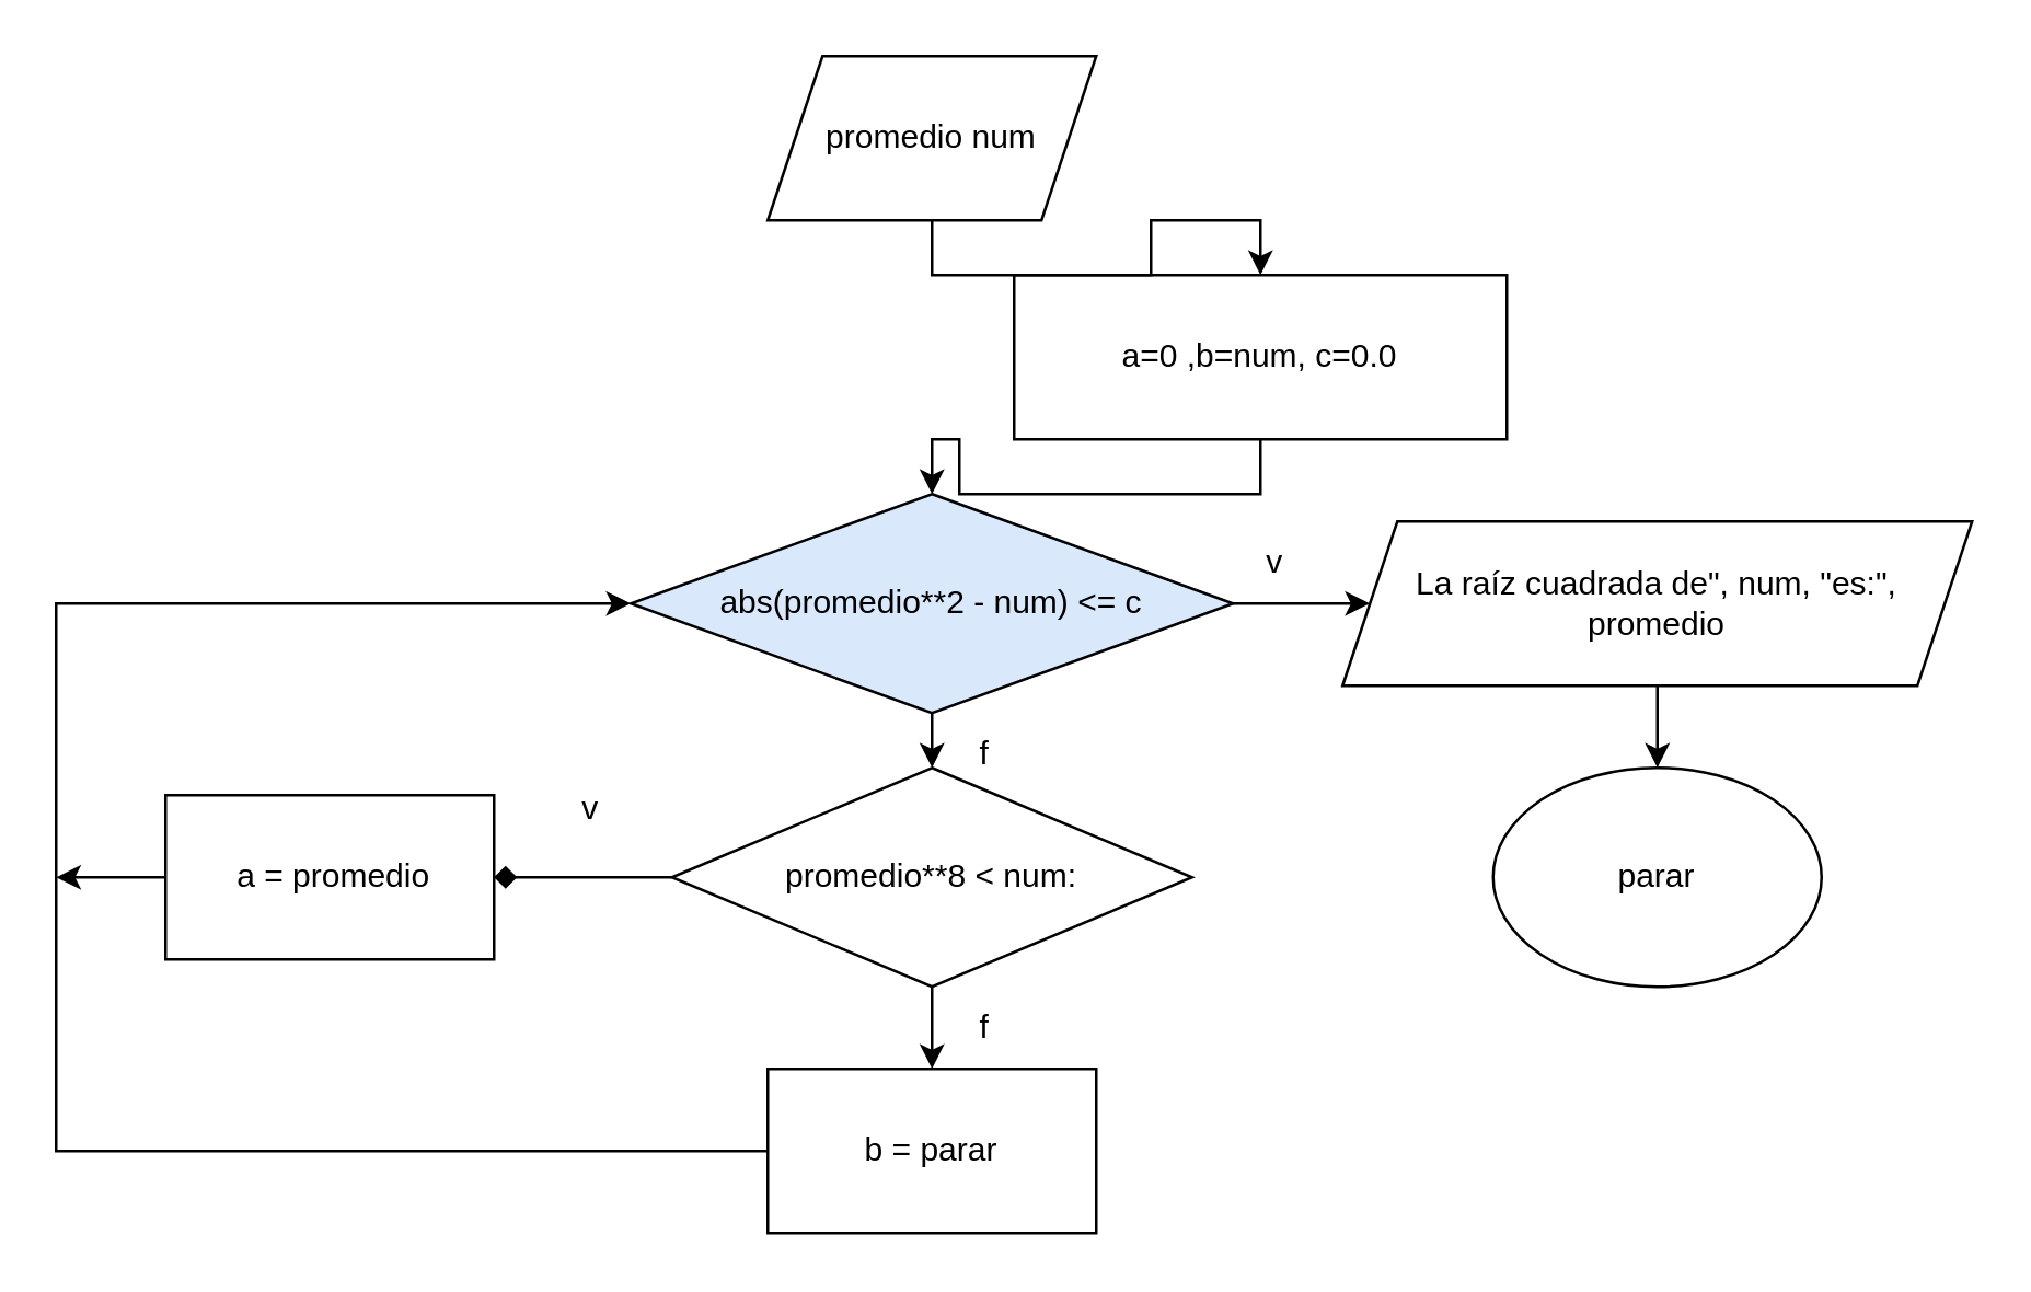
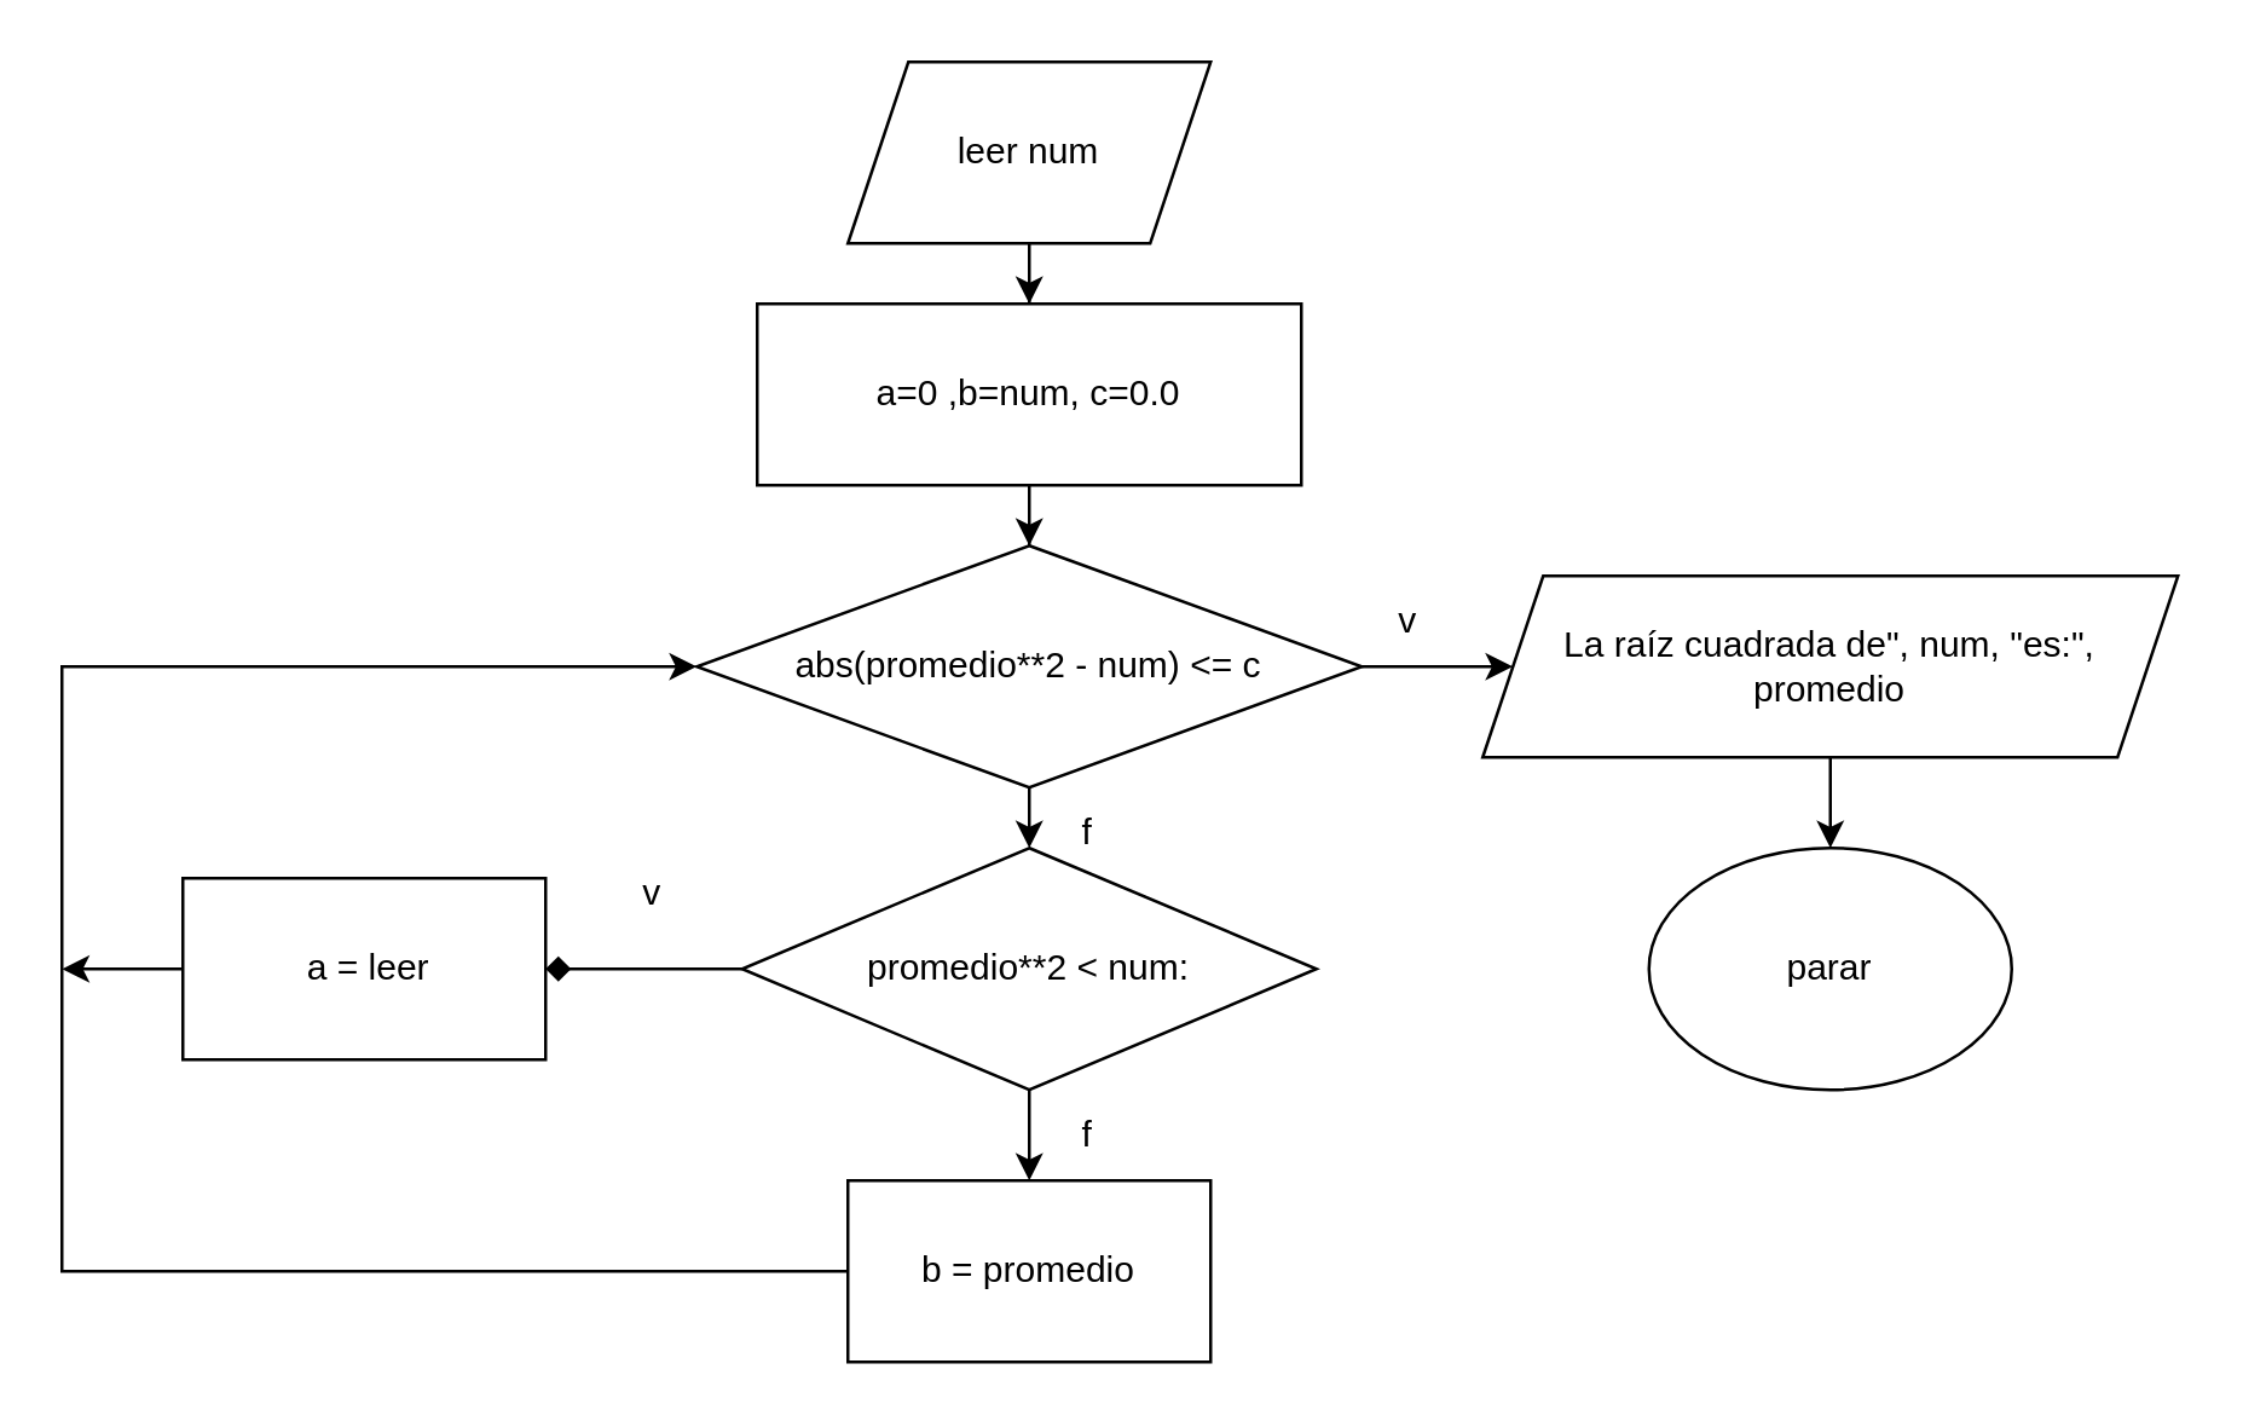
- <mxCell id="5" value="promedio num" style="shape=parallelogram;perimeter=parallelogramPerimeter;whiteSpace=wrap;html=1;fixedSize=1;" vertex="1" parent="1"><mxGeometry x="280" y="20" width="120" height="60" as="geometry" /></mxCell>
+ <mxCell id="5" value="leer num" style="shape=parallelogram;perimeter=parallelogramPerimeter;whiteSpace=wrap;html=1;fixedSize=1;" vertex="1" parent="1"><mxGeometry x="280" y="20" width="120" height="60" as="geometry" /></mxCell>
- <mxCell id="3" value="a=0 ,b=num, c=0.0" style="rounded=0;whiteSpace=wrap;html=1;" vertex="1" parent="1"><mxGeometry x="370" y="100" width="180" height="60" as="geometry" /></mxCell>
+ <mxCell id="3" value="a=0 ,b=num, c=0.0" style="rounded=0;whiteSpace=wrap;html=1;" vertex="1" parent="1"><mxGeometry x="250" y="100" width="180" height="60" as="geometry" /></mxCell>
- <mxCell id="9" value="abs(promedio**2 - num) &amp;lt;= c" style="rhombus;whiteSpace=wrap;html=1;fillColor=#dae8fc;" vertex="1" parent="1"><mxGeometry x="230" y="180" width="220" height="80" as="geometry" /></mxCell>
+ <mxCell id="9" value="abs(promedio**2 - num) &amp;lt;= c" style="rhombus;whiteSpace=wrap;html=1;" vertex="1" parent="1"><mxGeometry x="230" y="180" width="220" height="80" as="geometry" /></mxCell>
- <mxCell id="15" value="&lt;div&gt;&amp;nbsp;a = promedio&lt;/div&gt;" style="rounded=0;whiteSpace=wrap;html=1;" vertex="1" parent="1"><mxGeometry x="60" y="290" width="120" height="60" as="geometry" /></mxCell>
+ <mxCell id="15" value="&lt;div&gt;&amp;nbsp;a = leer&lt;/div&gt;" style="rounded=0;whiteSpace=wrap;html=1;" vertex="1" parent="1"><mxGeometry x="60" y="290" width="120" height="60" as="geometry" /></mxCell>
- <mxCell id="13" value="promedio**8 &amp;lt; num:" style="rhombus;whiteSpace=wrap;html=1;" vertex="1" parent="1"><mxGeometry x="245" y="280" width="190" height="80" as="geometry" /></mxCell>
+ <mxCell id="13" value="promedio**2 &amp;lt; num:" style="rhombus;whiteSpace=wrap;html=1;" vertex="1" parent="1"><mxGeometry x="245" y="280" width="190" height="80" as="geometry" /></mxCell>
- <mxCell id="17" value="&lt;div&gt;b = parar&lt;/div&gt;" style="rounded=0;whiteSpace=wrap;html=1;" vertex="1" parent="1"><mxGeometry x="280" y="390" width="120" height="60" as="geometry" /></mxCell>
+ <mxCell id="17" value="&lt;div&gt;b = promedio&lt;/div&gt;" style="rounded=0;whiteSpace=wrap;html=1;" vertex="1" parent="1"><mxGeometry x="280" y="390" width="120" height="60" as="geometry" /></mxCell>
